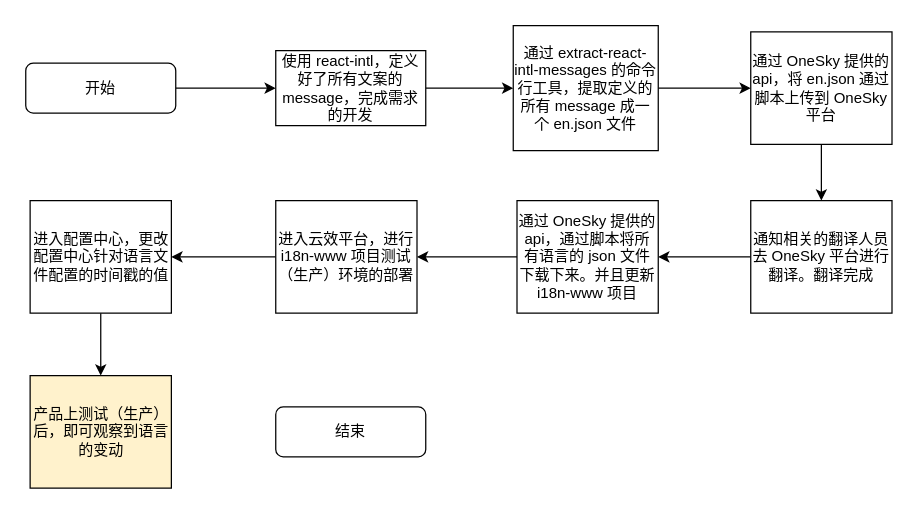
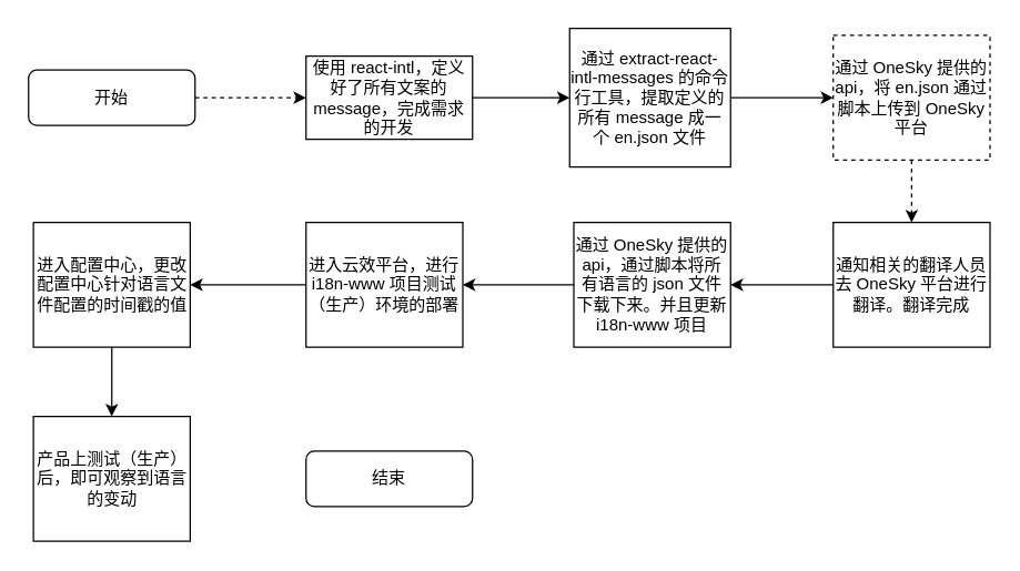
- <mxCell id="2" style="edgeStyle=orthogonalEdgeStyle;rounded=0;orthogonalLoop=1;jettySize=auto;html=1;entryX=0;entryY=0.5;entryDx=0;entryDy=0;" edge="1" parent="1" source="3" target="5"><mxGeometry relative="1" as="geometry" /></mxCell>
+ <mxCell id="2" style="edgeStyle=orthogonalEdgeStyle;rounded=0;orthogonalLoop=1;jettySize=auto;html=1;entryX=0;entryY=0.5;entryDx=0;entryDy=0;dashed=1;" edge="1" parent="1" source="3" target="5"><mxGeometry relative="1" as="geometry" /></mxCell>
- <mxCell id="9" value="通过 OneSky 提供的 api，将 en.json 通过脚本上传到 OneSky 平台" style="rounded=0;whiteSpace=wrap;html=1;" vertex="1" parent="1"><mxGeometry x="600" y="25" width="113" height="90" as="geometry" /></mxCell>
+ <mxCell id="9" value="通过 OneSky 提供的 api，将 en.json 通过脚本上传到 OneSky 平台" style="rounded=0;whiteSpace=wrap;html=1;dashed=1;" vertex="1" parent="1"><mxGeometry x="600" y="25" width="113" height="90" as="geometry" /></mxCell>
- <mxCell id="8" style="edgeStyle=orthogonalEdgeStyle;rounded=0;orthogonalLoop=1;jettySize=auto;html=1;entryX=0.5;entryY=0;entryDx=0;entryDy=0;" edge="1" parent="1" source="9" target="11"><mxGeometry relative="1" as="geometry" /></mxCell>
+ <mxCell id="8" style="edgeStyle=orthogonalEdgeStyle;rounded=0;orthogonalLoop=1;jettySize=auto;html=1;entryX=0.5;entryY=0;entryDx=0;entryDy=0;dashed=1;" edge="1" parent="1" source="9" target="11"><mxGeometry relative="1" as="geometry" /></mxCell>
- <mxCell id="18" value="产品上测试（生产）后，即可观察到语言的变动" style="rounded=0;whiteSpace=wrap;html=1;fillColor=#fff2cc;" vertex="1" parent="1"><mxGeometry x="23.5" y="300" width="113" height="90" as="geometry" /></mxCell>
+ <mxCell id="18" value="产品上测试（生产）后，即可观察到语言的变动" style="rounded=0;whiteSpace=wrap;html=1;" vertex="1" parent="1"><mxGeometry x="23.5" y="300" width="113" height="90" as="geometry" /></mxCell>
